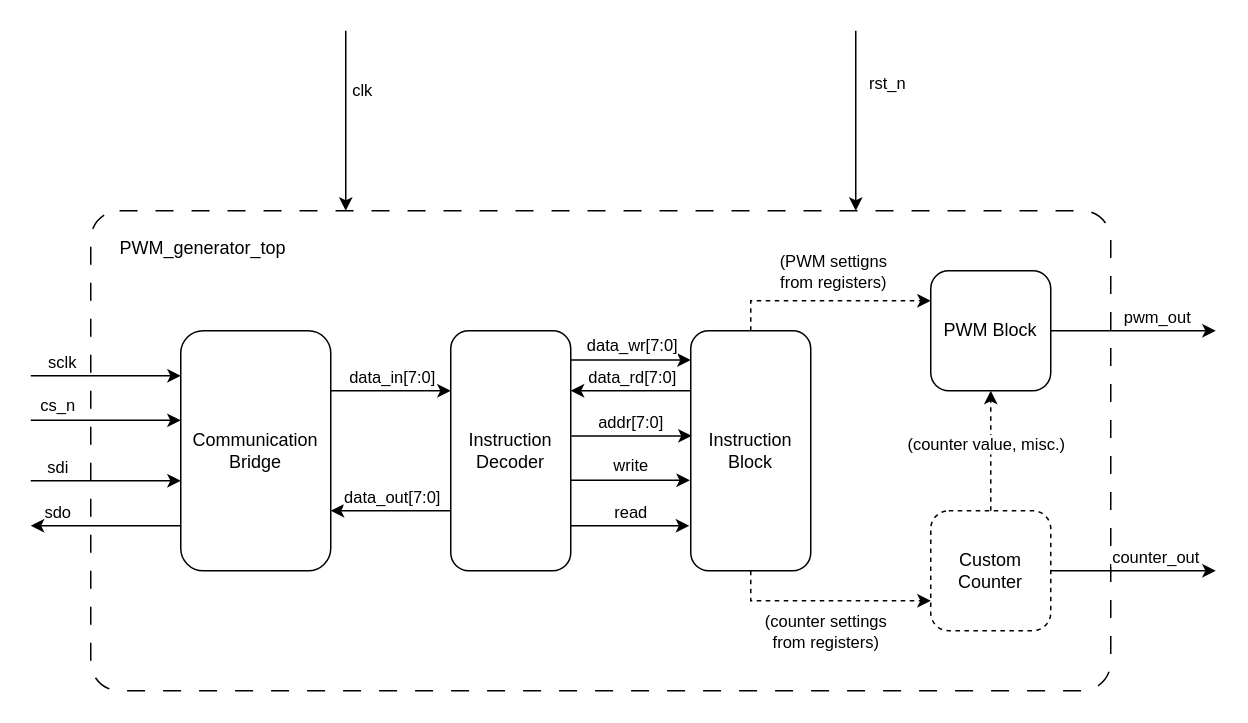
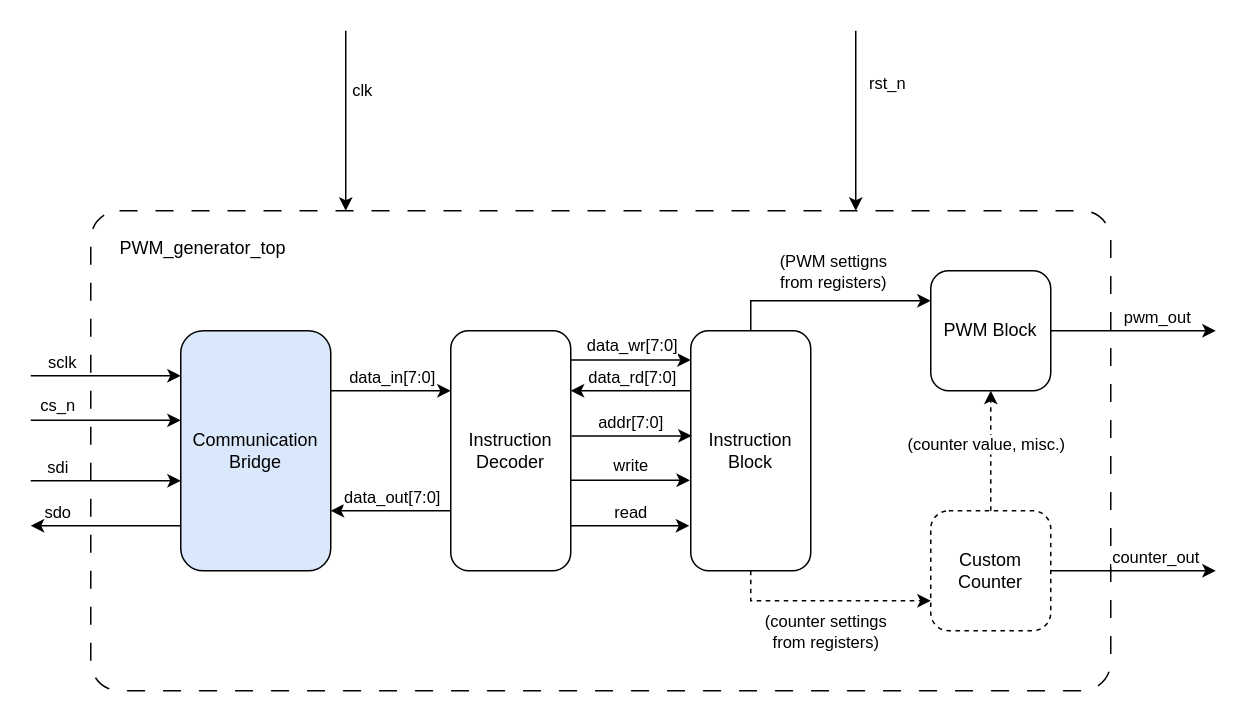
- <mxCell id="30" value="" style="endArrow=classic;html=1;rounded=0;entryX=0;entryY=0.25;entryDx=0;entryDy=0;exitX=0.5;exitY=0;exitDx=0;exitDy=0;dashed=1;" edge="1" parent="1" source="4" target="6"><mxGeometry width="50" height="50" relative="1" as="geometry"><mxPoint x="380" y="80" as="sourcePoint" /><mxPoint x="430" y="30" as="targetPoint" /><Array as="points"><mxPoint x="500" y="200" /></Array></mxGeometry></mxCell>
+ <mxCell id="30" value="" style="endArrow=classic;html=1;rounded=0;entryX=0;entryY=0.25;entryDx=0;entryDy=0;exitX=0.5;exitY=0;exitDx=0;exitDy=0;dashed=0;" edge="1" parent="1" source="4" target="6"><mxGeometry width="50" height="50" relative="1" as="geometry"><mxPoint x="380" y="80" as="sourcePoint" /><mxPoint x="430" y="30" as="targetPoint" /><Array as="points"><mxPoint x="500" y="200" /></Array></mxGeometry></mxCell>
- <mxCell id="7" value="Communication Bridge" style="rounded=1;whiteSpace=wrap;html=1;" vertex="1" parent="1"><mxGeometry x="120" y="220" width="100" height="160" as="geometry" /></mxCell>
+ <mxCell id="7" value="Communication Bridge" style="rounded=1;whiteSpace=wrap;html=1;fillColor=#dae8fc;" vertex="1" parent="1"><mxGeometry x="120" y="220" width="100" height="160" as="geometry" /></mxCell>
